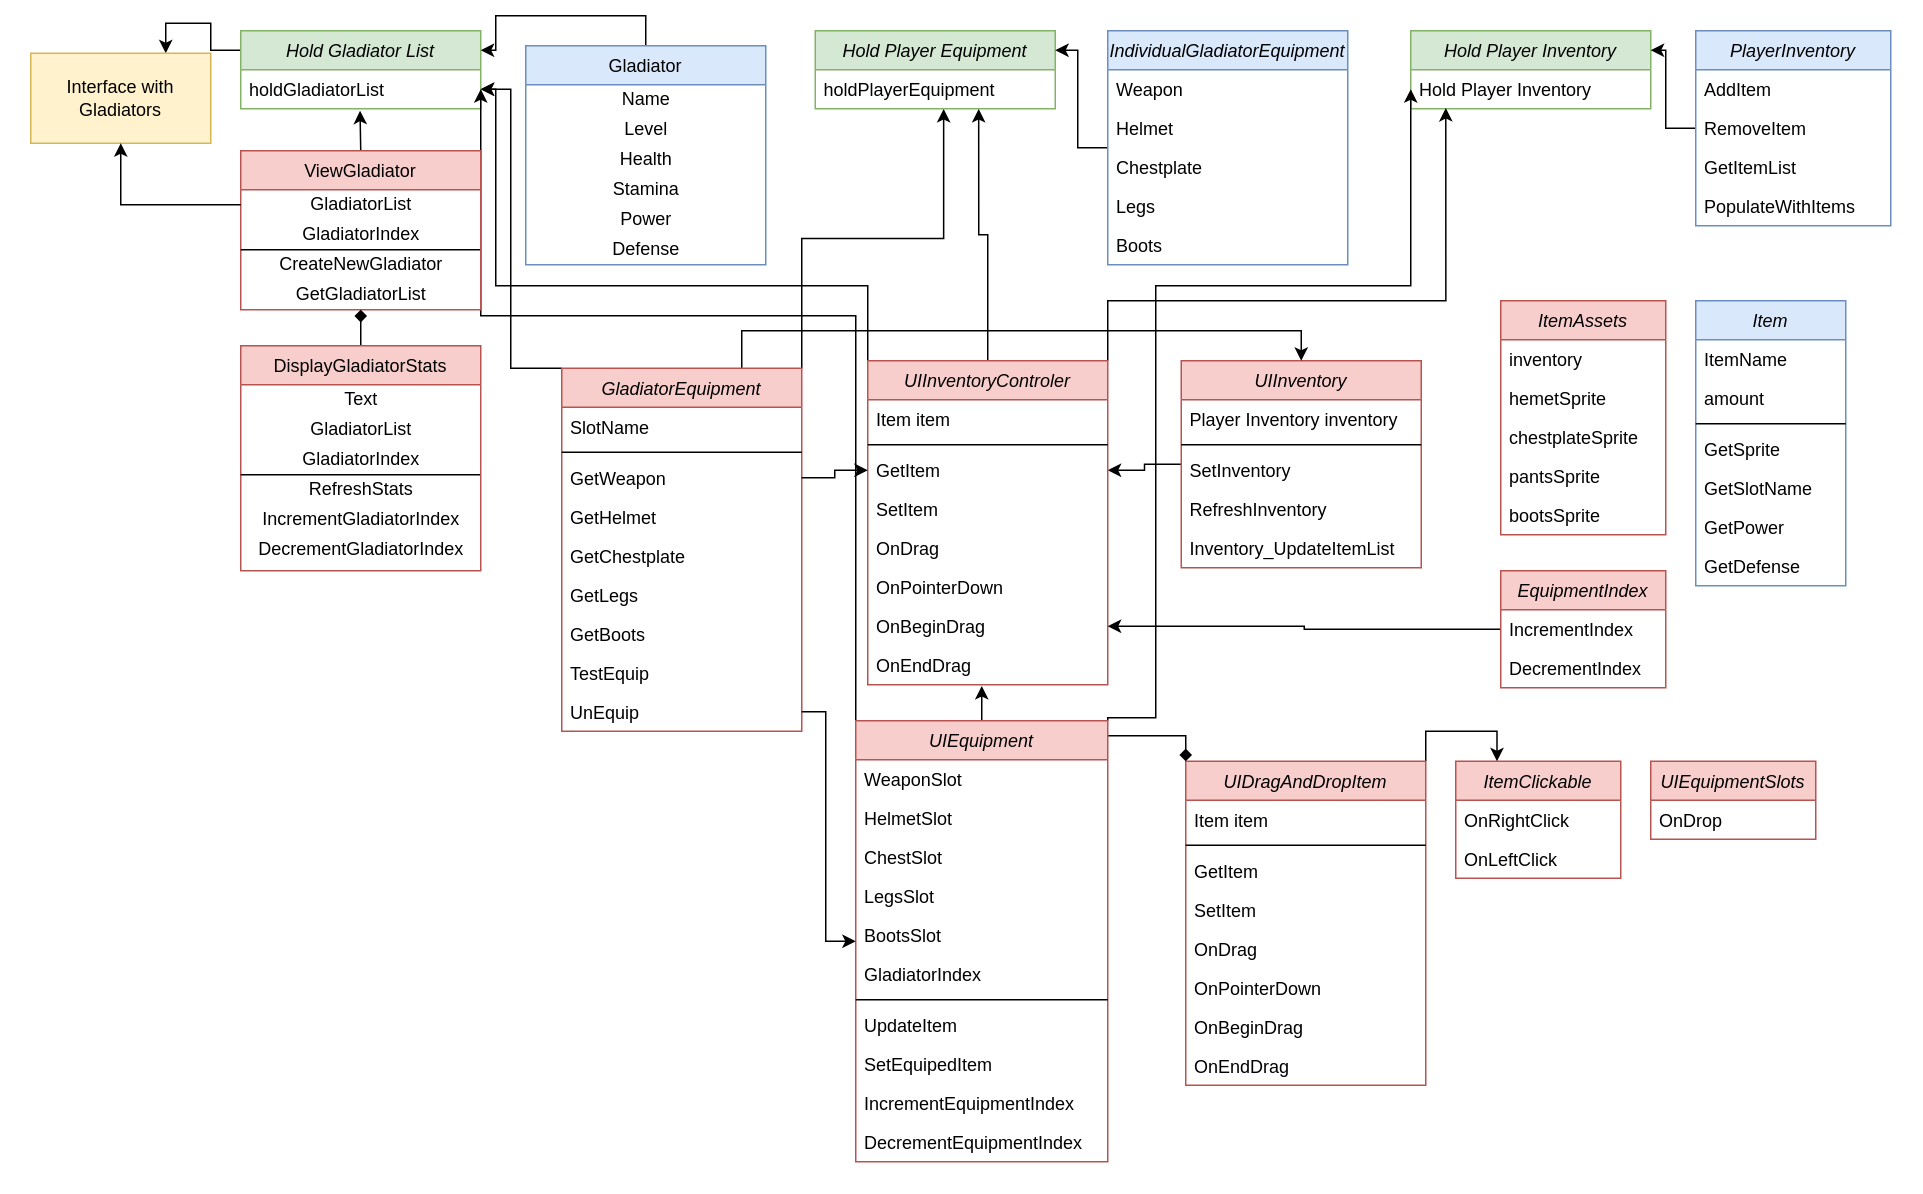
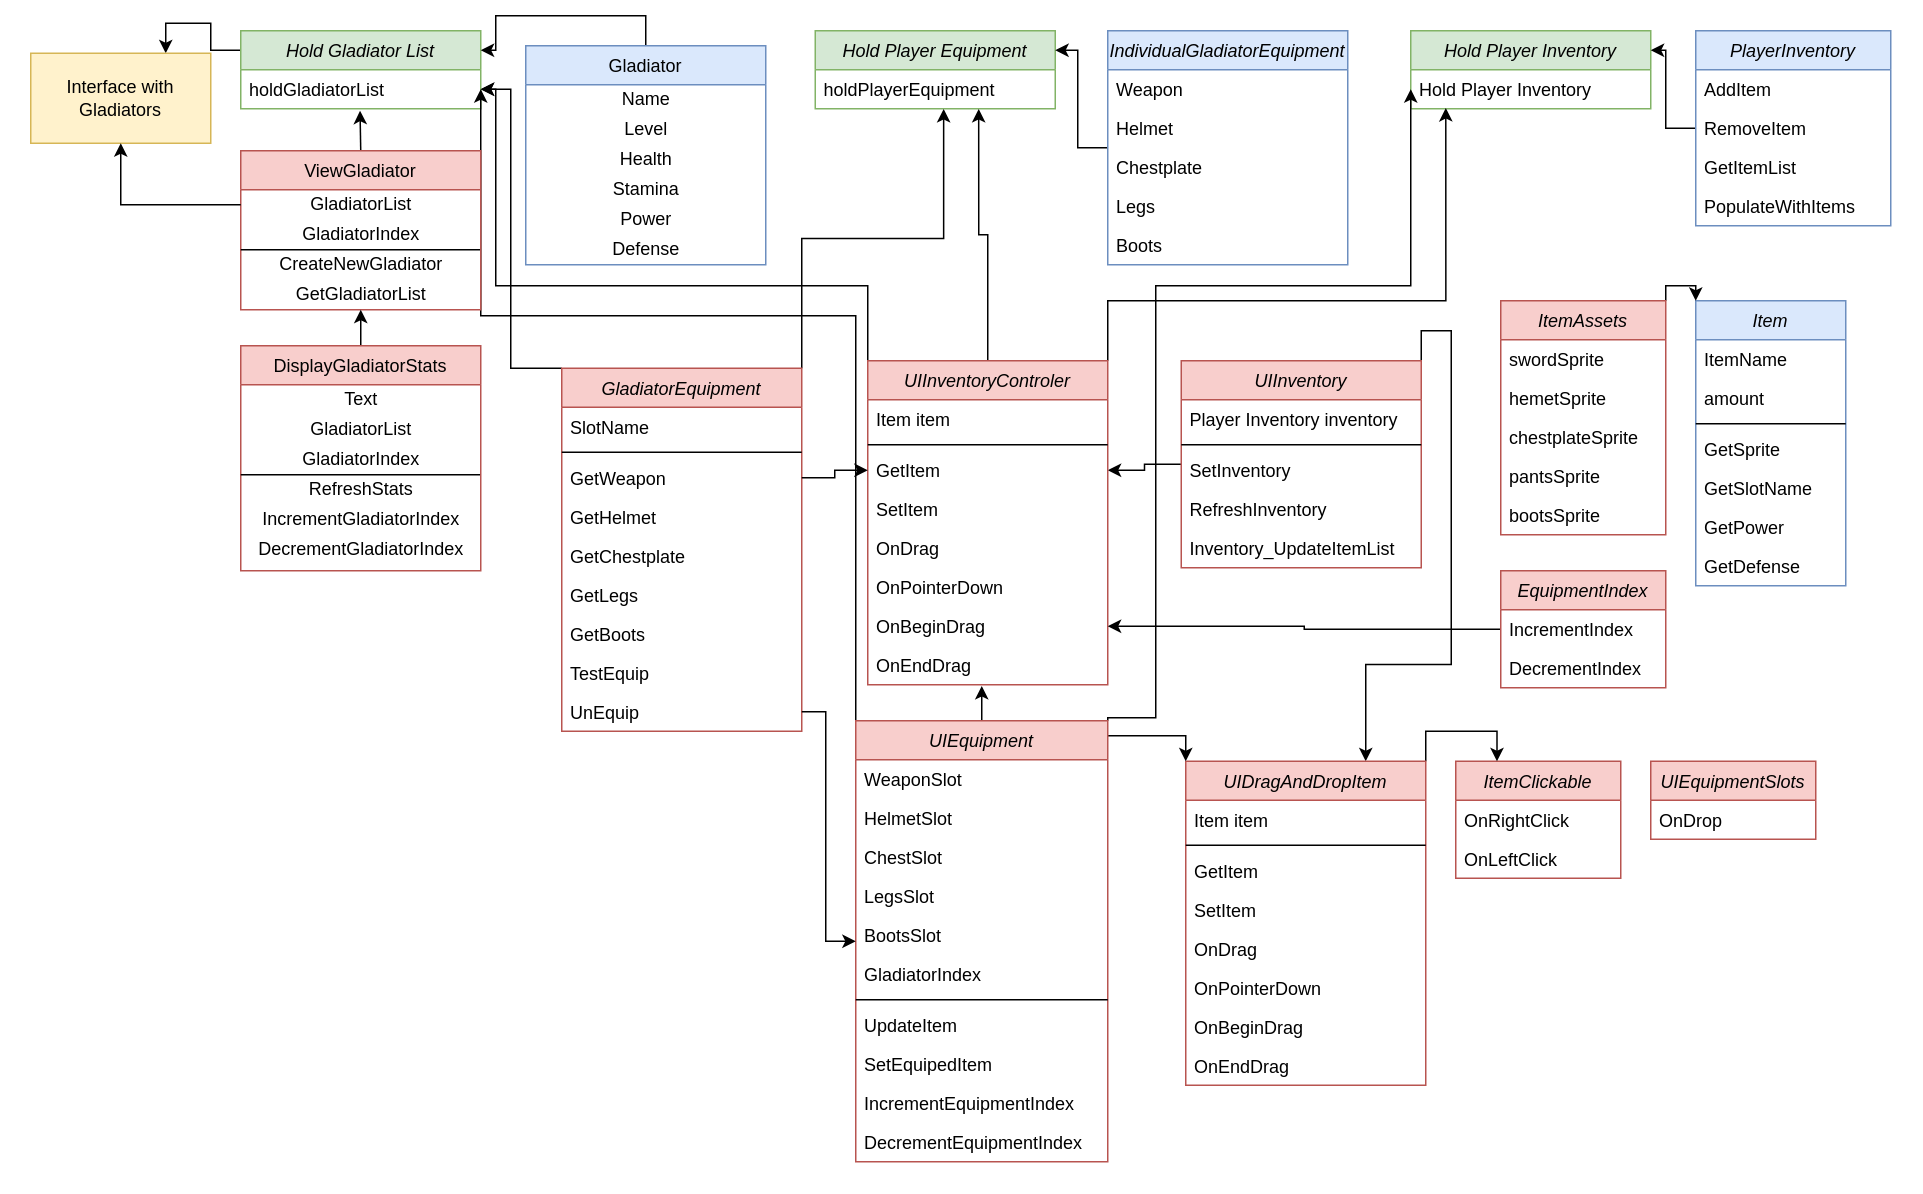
+ <mxCell id="28" style="edgeStyle=orthogonalEdgeStyle;rounded=0;orthogonalLoop=1;jettySize=auto;html=1;exitX=1;exitY=0;exitDx=0;exitDy=0;entryX=0;entryY=0;entryDx=0;entryDy=0;" edge="1" parent="1" source="29" target="20"><mxGeometry relative="1" as="geometry"><Array as="points"><mxPoint x="1110" y="190" /><mxPoint x="1130" y="190" /></Array></mxGeometry></mxCell>
- <mxCell id="112" style="edgeStyle=orthogonalEdgeStyle;rounded=0;orthogonalLoop=1;jettySize=auto;html=1;endArrow=diamond;" edge="1" parent="1" source="113" target="110"><mxGeometry relative="1" as="geometry" /></mxCell>
+ <mxCell id="112" style="edgeStyle=orthogonalEdgeStyle;rounded=0;orthogonalLoop=1;jettySize=auto;html=1;" edge="1" parent="1" source="113" target="110"><mxGeometry relative="1" as="geometry" /></mxCell>
- <mxCell id="68" style="edgeStyle=orthogonalEdgeStyle;rounded=0;orthogonalLoop=1;jettySize=auto;html=1;exitX=0.75;exitY=0;exitDx=0;exitDy=0;entryX=0.5;entryY=0;entryDx=0;entryDy=0;" edge="1" parent="1" source="70" target="14"><mxGeometry relative="1" as="geometry" /></mxCell>
- <mxCell id="30" value="inventory" style="text;align=left;verticalAlign=top;spacingLeft=4;spacingRight=4;overflow=hidden;rotatable=0;points=[[0,0.5],[1,0.5]];portConstraint=eastwest;" vertex="1" parent="29"><mxGeometry y="26" width="110" height="26" as="geometry" /></mxCell>
+ <mxCell id="30" value="swordSprite" style="text;align=left;verticalAlign=top;spacingLeft=4;spacingRight=4;overflow=hidden;rotatable=0;points=[[0,0.5],[1,0.5]];portConstraint=eastwest;" vertex="1" parent="29"><mxGeometry y="26" width="110" height="26" as="geometry" /></mxCell>
+ <mxCell id="13" style="edgeStyle=orthogonalEdgeStyle;rounded=0;orthogonalLoop=1;jettySize=auto;html=1;exitX=1;exitY=0;exitDx=0;exitDy=0;entryX=0.75;entryY=0;entryDx=0;entryDy=0;" edge="1" parent="1" source="14" target="42"><mxGeometry relative="1" as="geometry" /></mxCell>
- <mxCell id="92" style="edgeStyle=orthogonalEdgeStyle;rounded=0;orthogonalLoop=1;jettySize=auto;html=1;exitX=1;exitY=0;exitDx=0;exitDy=0;entryX=0;entryY=0;entryDx=0;entryDy=0;endArrow=diamond;" edge="1" parent="1" source="93" target="42"><mxGeometry relative="1" as="geometry"><Array as="points"><mxPoint x="730" y="490" /><mxPoint x="790" y="490" /></Array></mxGeometry></mxCell>
+ <mxCell id="92" style="edgeStyle=orthogonalEdgeStyle;rounded=0;orthogonalLoop=1;jettySize=auto;html=1;exitX=1;exitY=0;exitDx=0;exitDy=0;entryX=0;entryY=0;entryDx=0;entryDy=0;" edge="1" parent="1" source="93" target="42"><mxGeometry relative="1" as="geometry"><Array as="points"><mxPoint x="730" y="490" /><mxPoint x="790" y="490" /></Array></mxGeometry></mxCell>
